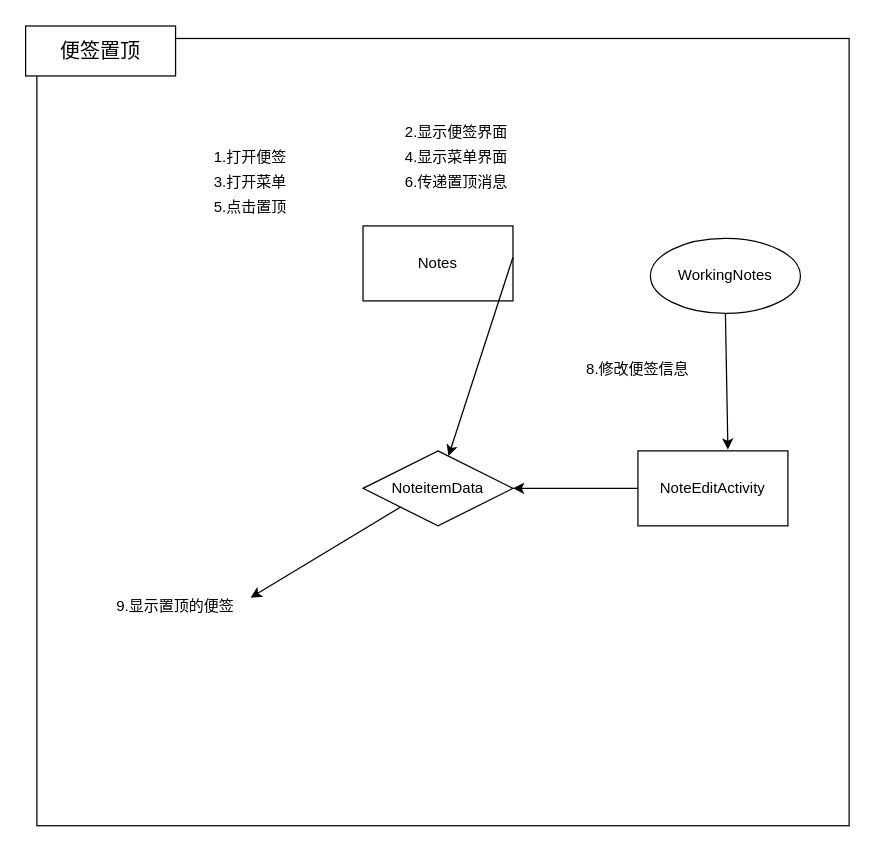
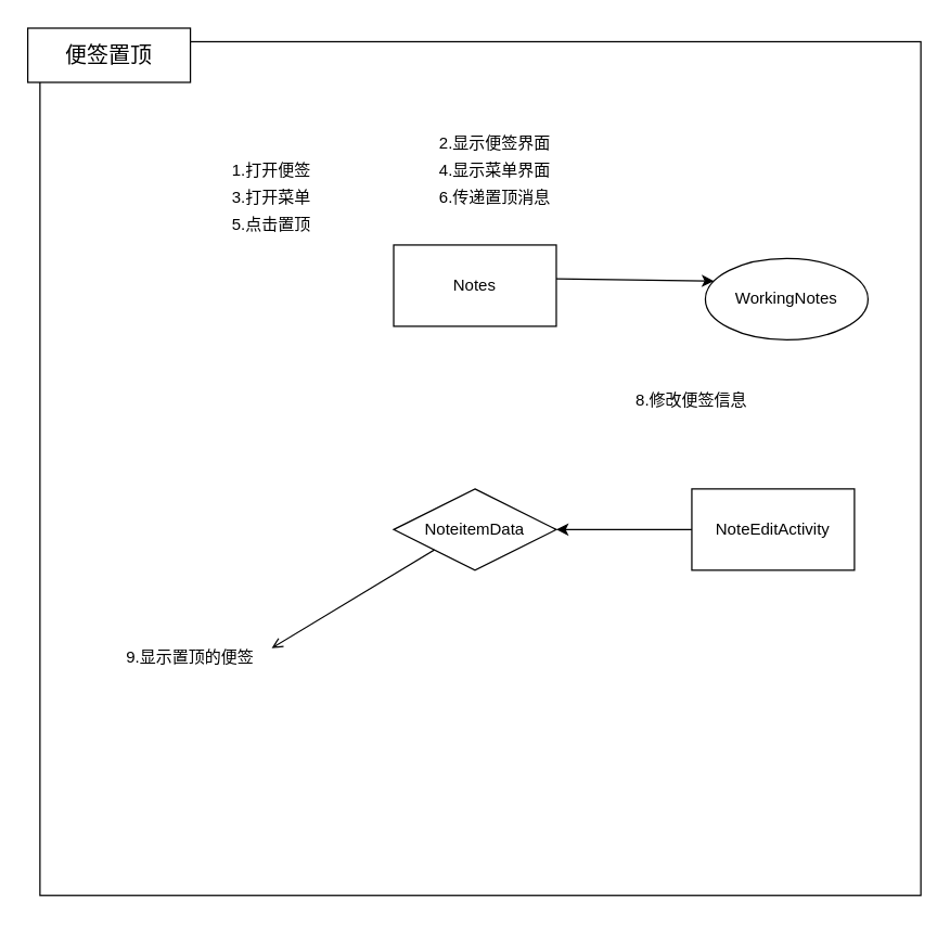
- <mxCell id="16" value="" style="endArrow=classic;html=1;rounded=0;exitX=1;exitY=0.417;exitDx=0;exitDy=0;exitPerimeter=0;" edge="1" parent="1" source="12" target="15"><mxGeometry width="50" height="50" relative="1" as="geometry"><mxPoint x="330" y="340" as="sourcePoint" /><mxPoint x="380" y="290" as="targetPoint" /></mxGeometry></mxCell>
+ <mxCell id="16" value="" style="endArrow=classic;html=1;rounded=0;exitX=1;exitY=0.417;exitDx=0;exitDy=0;entryX=0;entryY=0.25;entryDx=0;entryDy=0;exitPerimeter=0;" edge="1" parent="1" source="12" target="13"><mxGeometry width="50" height="50" relative="1" as="geometry"><mxPoint x="330" y="340" as="sourcePoint" /><mxPoint x="380" y="290" as="targetPoint" /></mxGeometry></mxCell>
- <mxCell id="17" value="" style="endArrow=classic;html=1;rounded=0;exitX=0.5;exitY=1;exitDx=0;exitDy=0;entryX=0.6;entryY=-0.017;entryDx=0;entryDy=0;entryPerimeter=0;" edge="1" parent="1" source="13" target="14"><mxGeometry width="50" height="50" relative="1" as="geometry"><mxPoint x="330" y="340" as="sourcePoint" /><mxPoint x="380" y="290" as="targetPoint" /></mxGeometry></mxCell>
- <mxCell id="19" value="" style="endArrow=classic;html=1;rounded=0;exitX=0;exitY=1;exitDx=0;exitDy=0;entryX=1;entryY=0.25;entryDx=0;entryDy=0;" edge="1" parent="1" source="15" target="11"><mxGeometry width="50" height="50" relative="1" as="geometry"><mxPoint x="330" y="340" as="sourcePoint" /><mxPoint x="380" y="290" as="targetPoint" /></mxGeometry></mxCell>
+ <mxCell id="19" value="" style="endArrow=open;html=1;rounded=0;exitX=0;exitY=1;exitDx=0;exitDy=0;entryX=1;entryY=0.25;entryDx=0;entryDy=0;" edge="1" parent="1" source="15" target="11"><mxGeometry width="50" height="50" relative="1" as="geometry"><mxPoint x="330" y="340" as="sourcePoint" /><mxPoint x="380" y="290" as="targetPoint" /></mxGeometry></mxCell>
